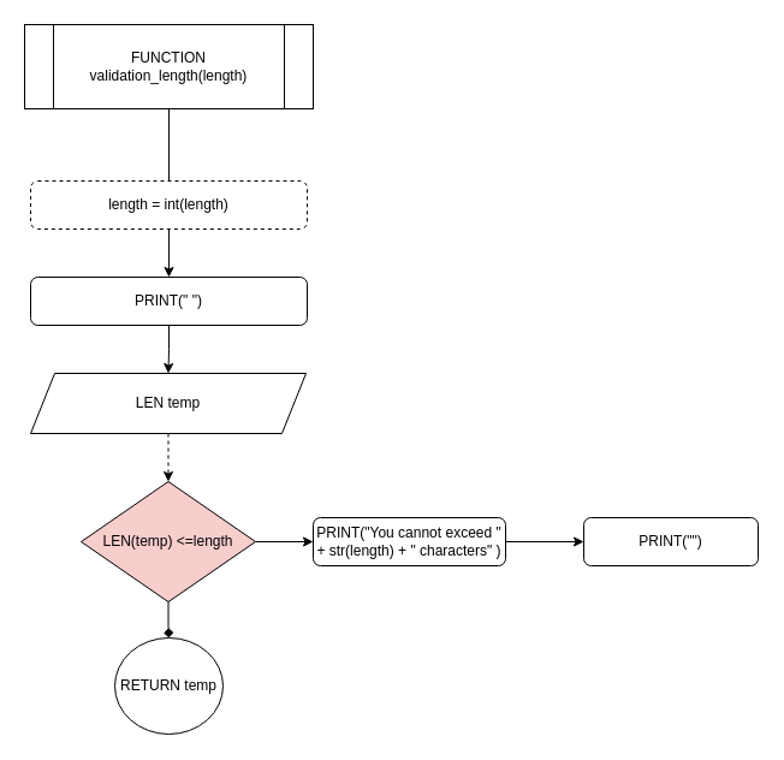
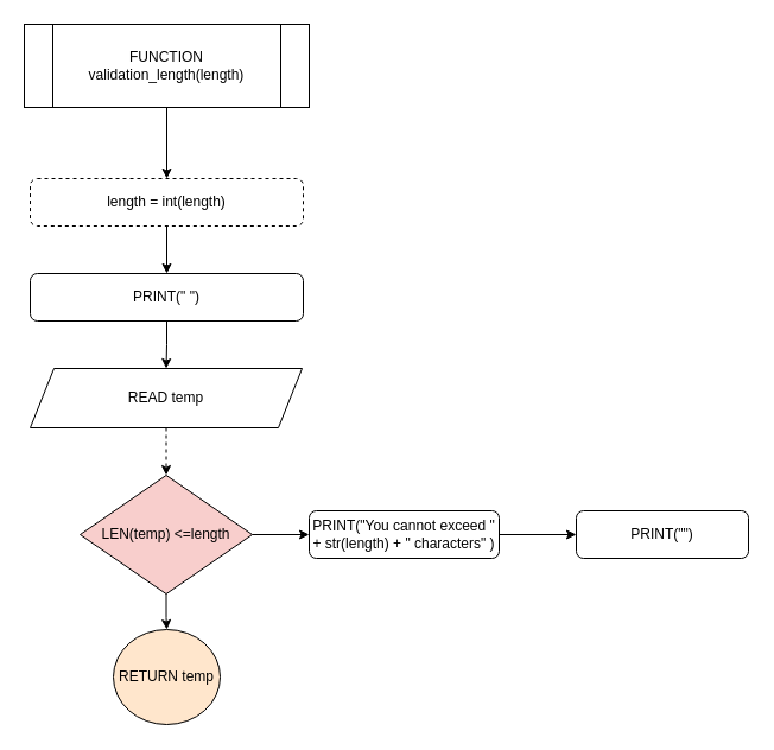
- <mxCell id="2" value="" style="edgeStyle=orthogonalEdgeStyle;rounded=0;orthogonalLoop=1;jettySize=auto;html=1;endArrow=none;" edge="1" parent="1" source="3" target="5"><mxGeometry relative="1" as="geometry" /></mxCell>
+ <mxCell id="2" value="" style="edgeStyle=orthogonalEdgeStyle;rounded=0;orthogonalLoop=1;jettySize=auto;html=1;" edge="1" parent="1" source="3" target="5"><mxGeometry relative="1" as="geometry" /></mxCell>
- <mxCell id="9" value="LEN temp" style="shape=parallelogram;perimeter=parallelogramPerimeter;whiteSpace=wrap;html=1;fixedSize=1;" vertex="1" parent="1"><mxGeometry x="25" y="310" width="229" height="50" as="geometry" /></mxCell>
+ <mxCell id="9" value="READ temp" style="shape=parallelogram;perimeter=parallelogramPerimeter;whiteSpace=wrap;html=1;fixedSize=1;" vertex="1" parent="1"><mxGeometry x="25" y="310" width="229" height="50" as="geometry" /></mxCell>
- <mxCell id="10" value="" style="edgeStyle=orthogonalEdgeStyle;rounded=0;orthogonalLoop=1;jettySize=auto;html=1;endArrow=diamond;" edge="1" parent="1" source="12" target="13"><mxGeometry relative="1" as="geometry" /></mxCell>
+ <mxCell id="10" value="" style="edgeStyle=orthogonalEdgeStyle;rounded=0;orthogonalLoop=1;jettySize=auto;html=1;" edge="1" parent="1" source="12" target="13"><mxGeometry relative="1" as="geometry" /></mxCell>
- <mxCell id="13" value="RETURN temp" style="ellipse;whiteSpace=wrap;html=1;" vertex="1" parent="1"><mxGeometry x="95" y="530" width="90" height="80" as="geometry" /></mxCell>
+ <mxCell id="13" value="RETURN temp" style="ellipse;whiteSpace=wrap;html=1;fillColor=#ffe6cc;" vertex="1" parent="1"><mxGeometry x="95" y="530" width="90" height="80" as="geometry" /></mxCell>
